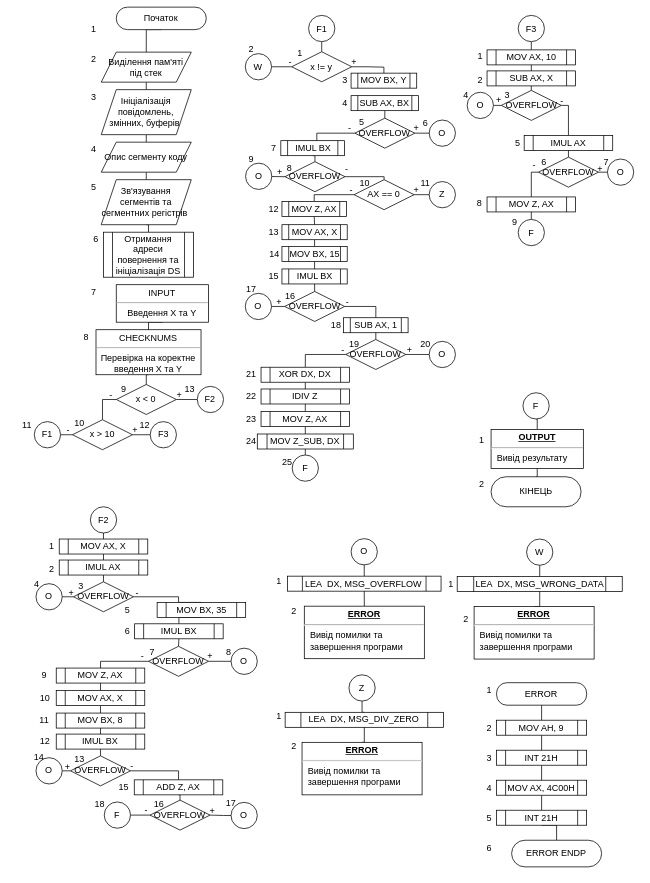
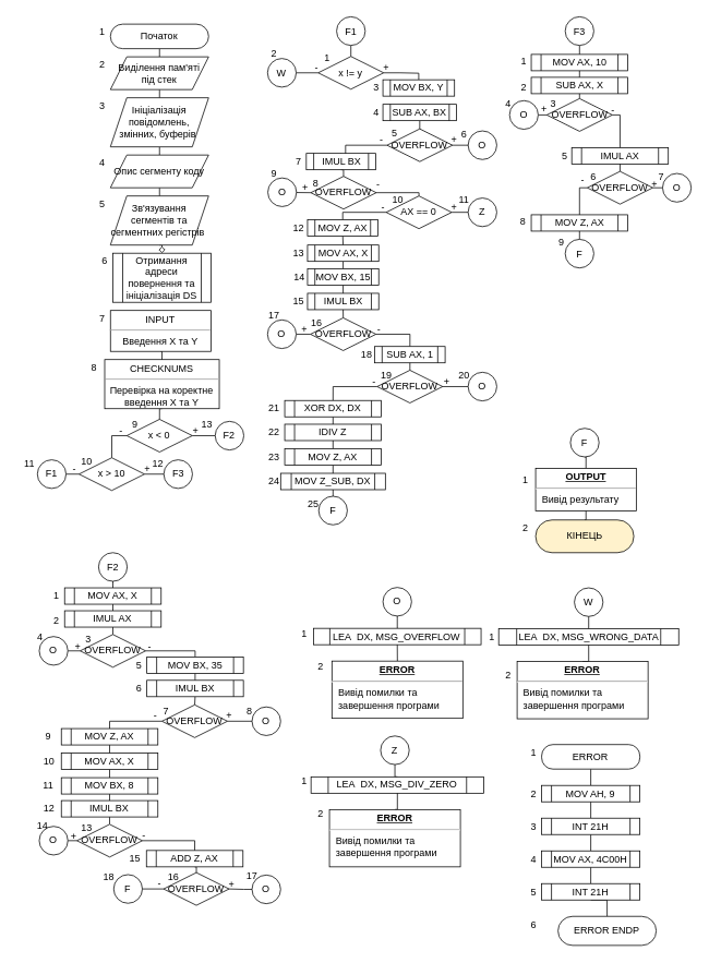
- <mxCell id="3" value="Початок" style="rounded=1;whiteSpace=wrap;html=1;arcSize=50;align=center;" parent="1" vertex="1"><mxGeometry x="154.25" y="9" width="120" height="30" as="geometry" /></mxCell>
+ <mxCell id="3" value="Початок" style="rounded=1;whiteSpace=wrap;html=1;arcSize=50;align=center;" parent="1" vertex="1"><mxGeometry x="134.25" y="29" width="120" height="30" as="geometry" /></mxCell>
- <mxCell id="10" style="edgeStyle=orthogonalEdgeStyle;rounded=0;orthogonalLoop=1;jettySize=auto;html=1;exitX=0.5;exitY=1;exitDx=0;exitDy=0;entryX=0.5;entryY=0;entryDx=0;entryDy=0;endArrow=none;endFill=0;align=center;" parent="1" source="11" target="14" edge="1"><mxGeometry relative="1" as="geometry" /></mxCell>
+ <mxCell id="10" style="edgeStyle=orthogonalEdgeStyle;rounded=0;orthogonalLoop=1;jettySize=auto;html=1;exitX=0.5;exitY=1;exitDx=0;exitDy=0;entryX=0.5;entryY=0;entryDx=0;entryDy=0;endArrow=diamond;endFill=0;align=center;" parent="1" source="11" target="14" edge="1"><mxGeometry relative="1" as="geometry" /></mxCell>
- <mxCell id="19" value="&lt;p style=&quot;margin: 4px 0px 0px;&quot;&gt;INPUT&lt;br&gt;&lt;/p&gt;&lt;hr size=&quot;1&quot;&gt;&lt;div style=&quot;height: 2px&quot;&gt;Введення Х та Y&lt;br&gt;&lt;/div&gt;" style="verticalAlign=top;align=center;overflow=fill;fontSize=12;fontFamily=Helvetica;html=1;" parent="1" vertex="1"><mxGeometry x="154.25" y="379" width="123" height="50" as="geometry" /></mxCell>
+ <mxCell id="19" value="&lt;p style=&quot;margin: 4px 0px 0px;&quot;&gt;INPUT&lt;br&gt;&lt;/p&gt;&lt;hr size=&quot;1&quot;&gt;&lt;div style=&quot;height: 2px&quot;&gt;Введення Х та Y&lt;br&gt;&lt;/div&gt;" style="verticalAlign=top;align=center;overflow=fill;fontSize=12;fontFamily=Helvetica;html=1;" parent="1" vertex="1"><mxGeometry x="134.25" y="379" width="123" height="50" as="geometry" /></mxCell>
- <mxCell id="227" value="КІНЕЦЬ" style="rounded=1;whiteSpace=wrap;html=1;arcSize=50;" parent="1" vertex="1"><mxGeometry x="653.86" y="635" width="120" height="40" as="geometry" /></mxCell>
+ <mxCell id="227" value="КІНЕЦЬ" style="rounded=1;whiteSpace=wrap;html=1;arcSize=50;fillColor=#fff2cc;" parent="1" vertex="1"><mxGeometry x="653.86" y="635" width="120" height="40" as="geometry" /></mxCell>
- <mxCell id="140" value="MOV BX, 35" style="shape=process;whiteSpace=wrap;html=1;backgroundOutline=1;" parent="1" vertex="1"><mxGeometry x="208.75" y="802.5" width="118" height="20" as="geometry" /></mxCell>
+ <mxCell id="140" value="MOV BX, 35" style="shape=process;whiteSpace=wrap;html=1;backgroundOutline=1;" parent="1" vertex="1"><mxGeometry x="178.75" y="802.5" width="118" height="20" as="geometry" /></mxCell>
